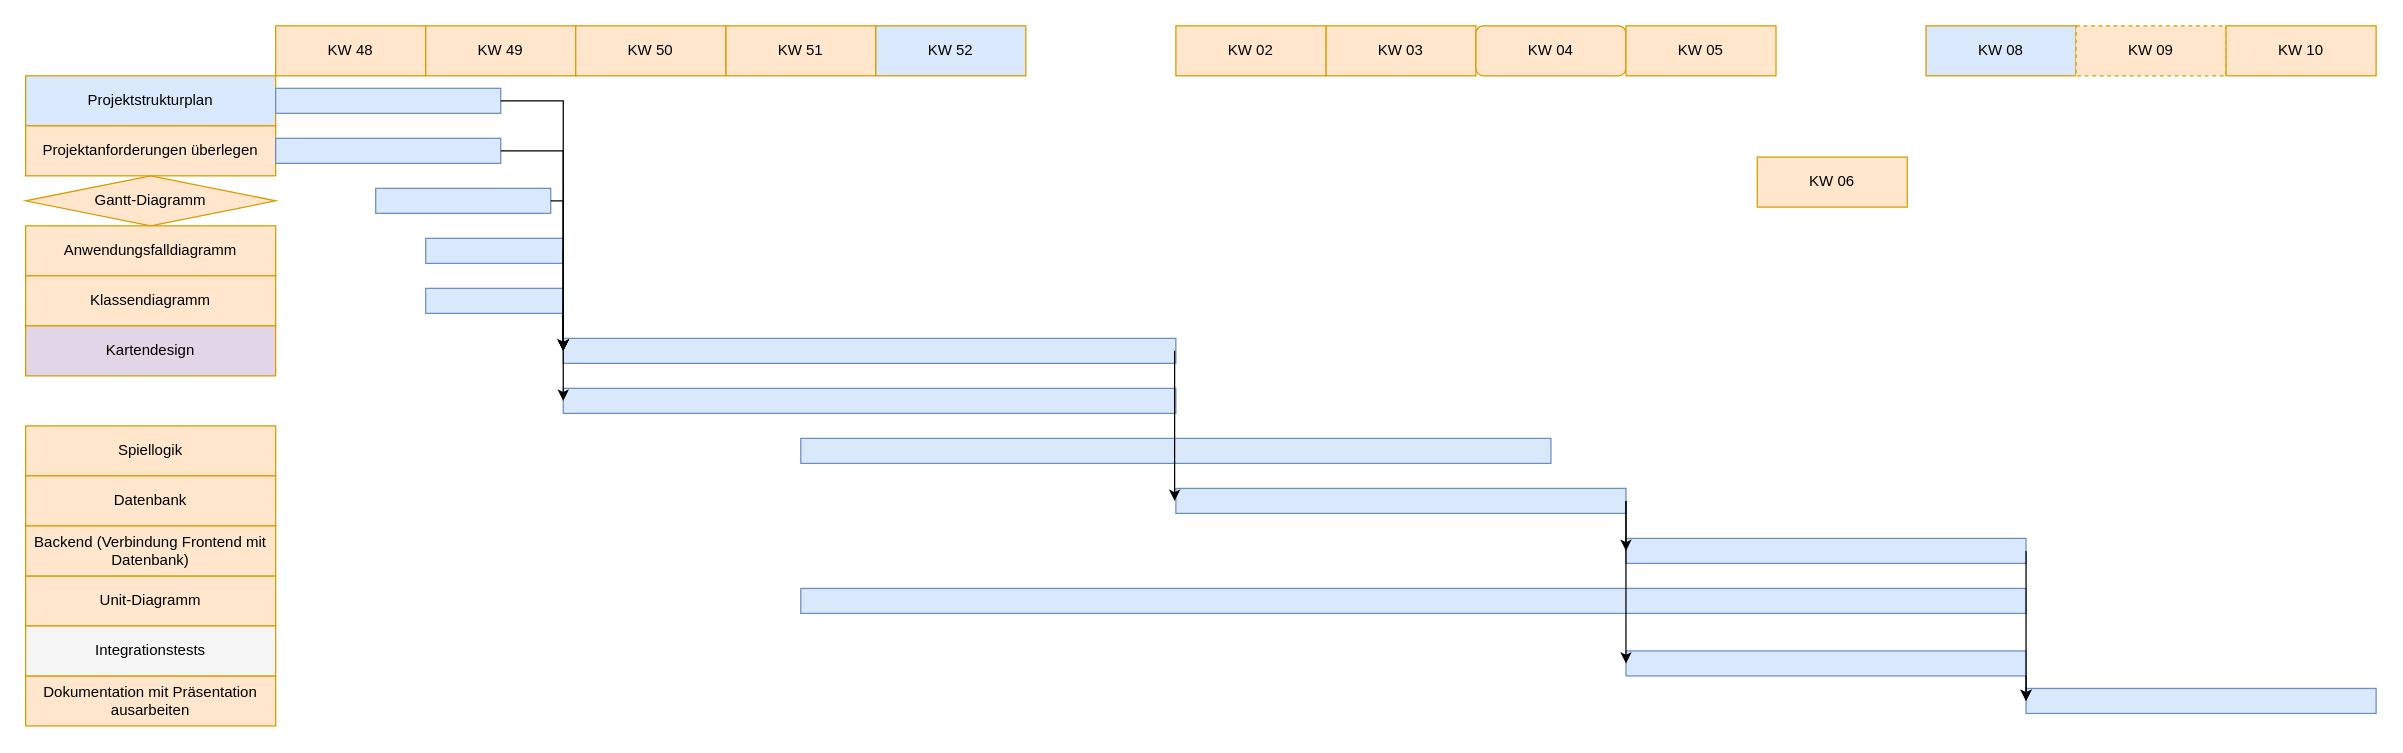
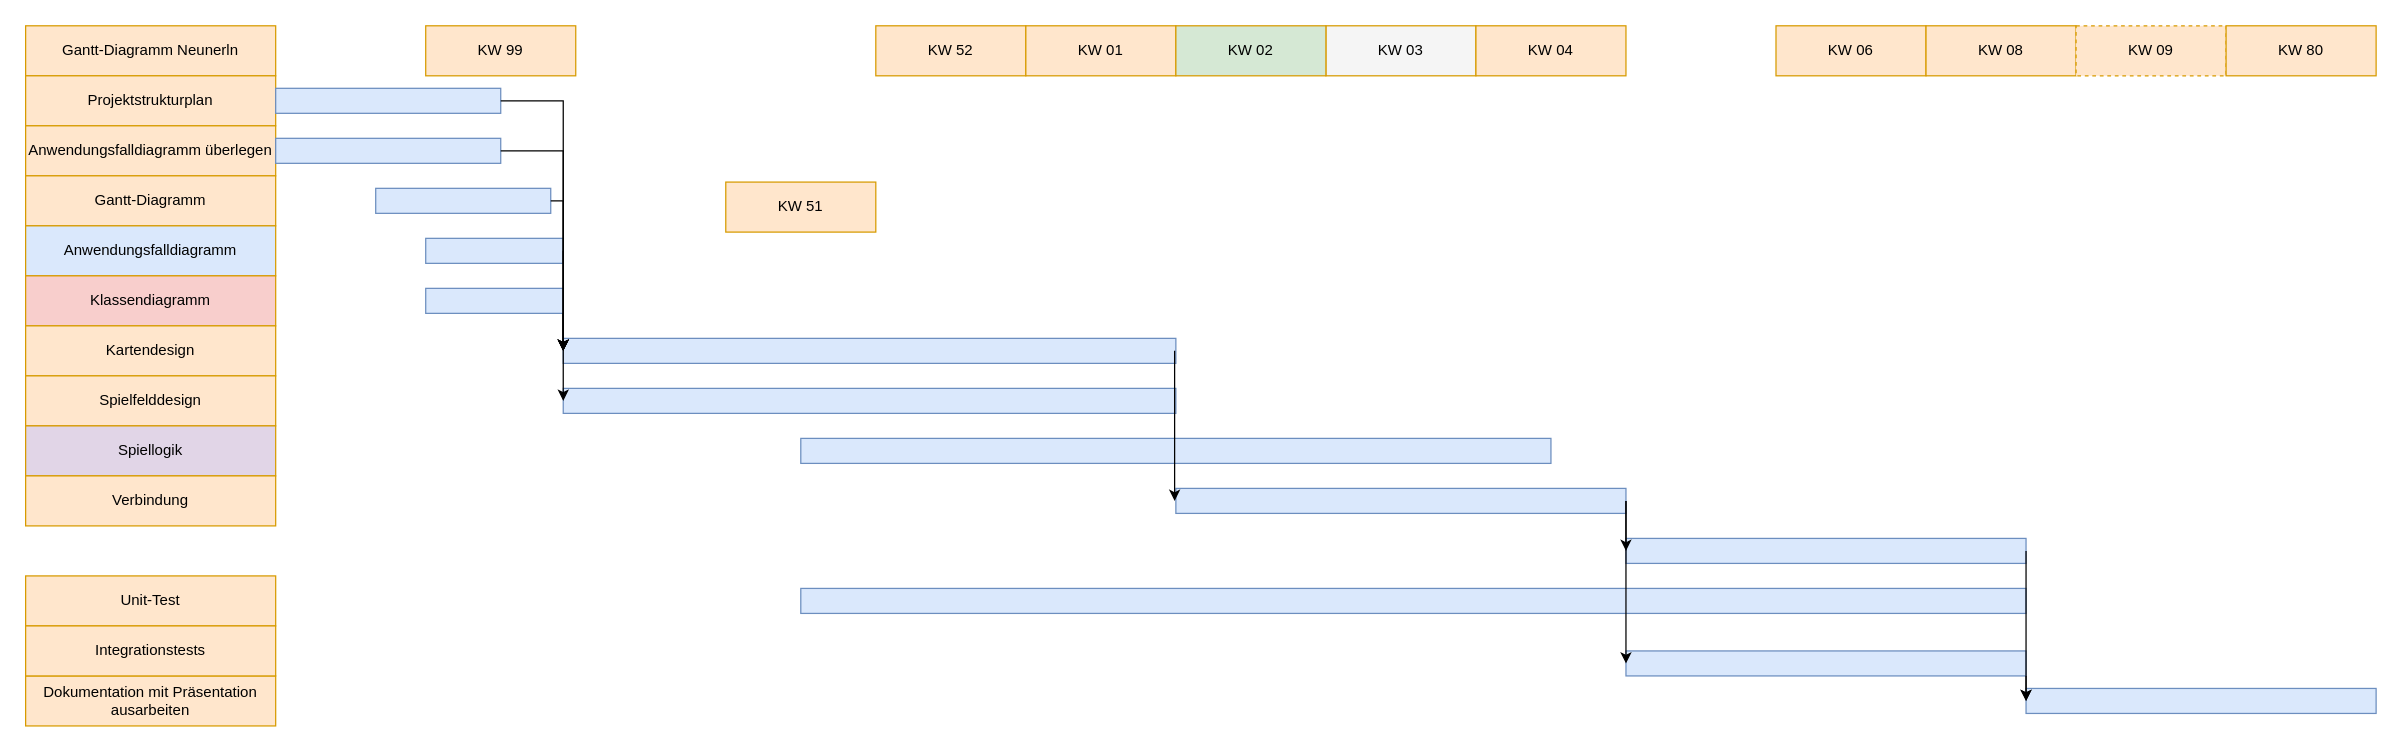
+ <mxCell id="2" value="Gantt-Diagramm Neunerln" style="rounded=0;whiteSpace=wrap;html=1;fillColor=#ffe6cc;strokeColor=#d79b00;" parent="1" vertex="1"><mxGeometry width="200" height="40" as="geometry" x="20" y="20" /></mxCell>
- <mxCell id="21" value="KW 48" style="rounded=0;whiteSpace=wrap;html=1;fillColor=#ffe6cc;strokeColor=#d79b00;" parent="1" vertex="1"><mxGeometry x="220" width="120" height="40" as="geometry" y="20" /></mxCell>
- <mxCell id="22" value="KW 49" style="rounded=0;whiteSpace=wrap;html=1;fillColor=#ffe6cc;strokeColor=#d79b00;" parent="1" vertex="1"><mxGeometry x="340" width="120" height="40" as="geometry" y="20" /></mxCell>
+ <mxCell id="22" value="KW 99" style="rounded=0;whiteSpace=wrap;html=1;fillColor=#ffe6cc;strokeColor=#d79b00;" parent="1" vertex="1"><mxGeometry x="340" width="120" height="40" as="geometry" y="20" /></mxCell>
- <mxCell id="24" value="KW 50" style="rounded=0;whiteSpace=wrap;html=1;fillColor=#ffe6cc;strokeColor=#d79b00;" parent="1" vertex="1"><mxGeometry x="460" width="120" height="40" as="geometry" y="20" /></mxCell>
- <mxCell id="23" value="KW 51" style="rounded=0;whiteSpace=wrap;html=1;fillColor=#ffe6cc;strokeColor=#d79b00;" parent="1" vertex="1"><mxGeometry x="580" width="120" height="40" as="geometry" y="20" /></mxCell>
+ <mxCell id="23" value="KW 51" style="rounded=0;whiteSpace=wrap;html=1;fillColor=#ffe6cc;strokeColor=#d79b00;" parent="1" vertex="1"><mxGeometry x="580" y="145" width="120" height="40" as="geometry" /></mxCell>
- <mxCell id="25" value="KW 52" style="rounded=0;whiteSpace=wrap;html=1;fillColor=#dae8fc;strokeColor=#d79b00;" parent="1" vertex="1"><mxGeometry x="700" width="120" height="40" as="geometry" y="20" /></mxCell>
+ <mxCell id="25" value="KW 52" style="rounded=0;whiteSpace=wrap;html=1;fillColor=#ffe6cc;strokeColor=#d79b00;" parent="1" vertex="1"><mxGeometry x="700" width="120" height="40" as="geometry" y="20" /></mxCell>
+ <mxCell id="26" value="KW 01" style="rounded=0;whiteSpace=wrap;html=1;fillColor=#ffe6cc;strokeColor=#d79b00;" parent="1" vertex="1"><mxGeometry x="820" width="120" height="40" as="geometry" y="20" /></mxCell>
- <mxCell id="28" value="KW 02" style="rounded=0;whiteSpace=wrap;html=1;fillColor=#ffe6cc;strokeColor=#d79b00;" parent="1" vertex="1"><mxGeometry x="940" width="120" height="40" as="geometry" y="20" /></mxCell>
+ <mxCell id="28" value="KW 02" style="rounded=0;whiteSpace=wrap;html=1;fillColor=#d5e8d4;strokeColor=#d79b00;" parent="1" vertex="1"><mxGeometry x="940" width="120" height="40" as="geometry" y="20" /></mxCell>
- <mxCell id="27" value="KW 03" style="rounded=0;whiteSpace=wrap;html=1;fillColor=#ffe6cc;strokeColor=#d79b00;" parent="1" vertex="1"><mxGeometry x="1060" width="120" height="40" as="geometry" y="20" /></mxCell>
+ <mxCell id="27" value="KW 03" style="rounded=0;whiteSpace=wrap;html=1;fillColor=#f5f5f5;strokeColor=#d79b00;" parent="1" vertex="1"><mxGeometry x="1060" width="120" height="40" as="geometry" y="20" /></mxCell>
- <mxCell id="29" value="KW 04" style="whiteSpace=wrap;html=1;fillColor=#ffe6cc;strokeColor=#d79b00;rounded=1;" parent="1" vertex="1"><mxGeometry x="1180" width="120" height="40" as="geometry" y="20" /></mxCell>
+ <mxCell id="29" value="KW 04" style="rounded=0;whiteSpace=wrap;html=1;fillColor=#ffe6cc;strokeColor=#d79b00;" parent="1" vertex="1"><mxGeometry x="1180" width="120" height="40" as="geometry" y="20" /></mxCell>
- <mxCell id="34" value="KW 05" style="rounded=0;whiteSpace=wrap;html=1;fillColor=#ffe6cc;strokeColor=#d79b00;" parent="1" vertex="1"><mxGeometry x="1300" width="120" height="40" as="geometry" y="20" /></mxCell>
- <mxCell id="37" value="KW 08" style="rounded=0;whiteSpace=wrap;html=1;fillColor=#dae8fc;strokeColor=#d79b00;" parent="1" vertex="1"><mxGeometry x="1540" width="120" height="40" as="geometry" y="20" /></mxCell>
+ <mxCell id="37" value="KW 08" style="rounded=0;whiteSpace=wrap;html=1;fillColor=#ffe6cc;strokeColor=#d79b00;" parent="1" vertex="1"><mxGeometry x="1540" width="120" height="40" as="geometry" y="20" /></mxCell>
- <mxCell id="53" value="KW 10" style="rounded=0;whiteSpace=wrap;html=1;fillColor=#ffe6cc;strokeColor=#d79b00;" vertex="1" parent="1"><mxGeometry x="1780" width="120" height="40" as="geometry" y="20" /></mxCell>
+ <mxCell id="53" value="KW 80" style="rounded=0;whiteSpace=wrap;html=1;fillColor=#ffe6cc;strokeColor=#d79b00;" vertex="1" parent="1"><mxGeometry x="1780" width="120" height="40" as="geometry" y="20" /></mxCell>
- <mxCell id="3" value="Projektstrukturplan" style="rounded=0;whiteSpace=wrap;html=1;fillColor=#dae8fc;strokeColor=#d79b00;" parent="1" vertex="1"><mxGeometry y="60" width="200" height="40" as="geometry" x="20" /></mxCell>
+ <mxCell id="3" value="Projektstrukturplan" style="rounded=0;whiteSpace=wrap;html=1;fillColor=#ffe6cc;strokeColor=#d79b00;" parent="1" vertex="1"><mxGeometry y="60" width="200" height="40" as="geometry" x="20" /></mxCell>
- <mxCell id="4" value="Projektanforderungen überlegen" style="rounded=0;whiteSpace=wrap;html=1;fillColor=#ffe6cc;strokeColor=#d79b00;" parent="1" vertex="1"><mxGeometry y="100" width="200" height="40" as="geometry" x="20" /></mxCell>
+ <mxCell id="4" value="Anwendungsfalldiagramm überlegen" style="rounded=0;whiteSpace=wrap;html=1;fillColor=#ffe6cc;strokeColor=#d79b00;" parent="1" vertex="1"><mxGeometry y="100" width="200" height="40" as="geometry" x="20" /></mxCell>
- <mxCell id="35" value="KW 06" style="rounded=0;whiteSpace=wrap;html=1;fillColor=#ffe6cc;strokeColor=#d79b00;" parent="1" vertex="1"><mxGeometry x="1405" y="125" width="120" height="40" as="geometry" /></mxCell>
+ <mxCell id="35" value="KW 06" style="rounded=0;whiteSpace=wrap;html=1;fillColor=#ffe6cc;strokeColor=#d79b00;" parent="1" vertex="1"><mxGeometry x="1420" width="120" height="40" as="geometry" y="20" /></mxCell>
- <mxCell id="5" value="Gantt-Diagramm " style="rhombus;whiteSpace=wrap;html=1;fillColor=#ffe6cc;strokeColor=#d79b00;" parent="1" vertex="1"><mxGeometry y="140" width="200" height="40" as="geometry" x="20" /></mxCell>
+ <mxCell id="5" value="Gantt-Diagramm " style="rounded=0;whiteSpace=wrap;html=1;fillColor=#ffe6cc;strokeColor=#d79b00;" parent="1" vertex="1"><mxGeometry y="140" width="200" height="40" as="geometry" x="20" /></mxCell>
- <mxCell id="6" value="Anwendungsfalldiagramm" style="rounded=0;whiteSpace=wrap;html=1;fillColor=#ffe6cc;strokeColor=#d79b00;" parent="1" vertex="1"><mxGeometry y="180" width="200" height="40" as="geometry" x="20" /></mxCell>
+ <mxCell id="6" value="Anwendungsfalldiagramm" style="rounded=0;whiteSpace=wrap;html=1;fillColor=#dae8fc;strokeColor=#d79b00;" parent="1" vertex="1"><mxGeometry y="180" width="200" height="40" as="geometry" x="20" /></mxCell>
- <mxCell id="7" value="Klassendiagramm" style="rounded=0;whiteSpace=wrap;html=1;fillColor=#ffe6cc;strokeColor=#d79b00;" parent="1" vertex="1"><mxGeometry y="220" width="200" height="40" as="geometry" x="20" /></mxCell>
+ <mxCell id="7" value="Klassendiagramm" style="rounded=0;whiteSpace=wrap;html=1;fillColor=#f8cecc;strokeColor=#d79b00;" parent="1" vertex="1"><mxGeometry y="220" width="200" height="40" as="geometry" x="20" /></mxCell>
- <mxCell id="8" value="Kartendesign" style="rounded=0;whiteSpace=wrap;html=1;fillColor=#e1d5e7;strokeColor=#d79b00;" parent="1" vertex="1"><mxGeometry y="260" width="200" height="40" as="geometry" x="20" /></mxCell>
+ <mxCell id="8" value="Kartendesign" style="rounded=0;whiteSpace=wrap;html=1;fillColor=#ffe6cc;strokeColor=#d79b00;" parent="1" vertex="1"><mxGeometry y="260" width="200" height="40" as="geometry" x="20" /></mxCell>
+ <mxCell id="9" value="Spielfelddesign" style="rounded=0;whiteSpace=wrap;html=1;fillColor=#ffe6cc;strokeColor=#d79b00;" parent="1" vertex="1"><mxGeometry y="300" width="200" height="40" as="geometry" x="20" /></mxCell>
- <mxCell id="10" value="Spiellogik" style="rounded=0;whiteSpace=wrap;html=1;fillColor=#ffe6cc;strokeColor=#d79b00;" parent="1" vertex="1"><mxGeometry y="340" width="200" height="40" as="geometry" x="20" /></mxCell>
+ <mxCell id="10" value="Spiellogik" style="rounded=0;whiteSpace=wrap;html=1;fillColor=#e1d5e7;strokeColor=#d79b00;" parent="1" vertex="1"><mxGeometry y="340" width="200" height="40" as="geometry" x="20" /></mxCell>
- <mxCell id="11" value="Datenbank" style="rounded=0;whiteSpace=wrap;html=1;fillColor=#ffe6cc;strokeColor=#d79b00;" parent="1" vertex="1"><mxGeometry y="380" width="200" height="40" as="geometry" x="20" /></mxCell>
+ <mxCell id="11" value="Verbindung" style="rounded=0;whiteSpace=wrap;html=1;fillColor=#ffe6cc;strokeColor=#d79b00;" parent="1" vertex="1"><mxGeometry y="380" width="200" height="40" as="geometry" x="20" /></mxCell>
- <mxCell id="30" value="Backend (Verbindung Frontend mit Datenbank)" style="rounded=0;whiteSpace=wrap;html=1;fillColor=#ffe6cc;strokeColor=#d79b00;" parent="1" vertex="1"><mxGeometry y="420" width="200" height="40" as="geometry" x="20" /></mxCell>
- <mxCell id="12" value="Unit-Diagramm" style="rounded=0;whiteSpace=wrap;html=1;fillColor=#ffe6cc;strokeColor=#d79b00;" parent="1" vertex="1"><mxGeometry y="460" width="200" height="40" as="geometry" x="20" /></mxCell>
+ <mxCell id="12" value="Unit-Test" style="rounded=0;whiteSpace=wrap;html=1;fillColor=#ffe6cc;strokeColor=#d79b00;" parent="1" vertex="1"><mxGeometry y="460" width="200" height="40" as="geometry" x="20" /></mxCell>
- <mxCell id="38" value="Integrationstests" style="rounded=0;whiteSpace=wrap;html=1;fillColor=#f5f5f5;strokeColor=#d79b00;" parent="1" vertex="1"><mxGeometry y="500" width="200" height="40" as="geometry" x="20" /></mxCell>
+ <mxCell id="38" value="Integrationstests" style="rounded=0;whiteSpace=wrap;html=1;fillColor=#ffe6cc;strokeColor=#d79b00;" parent="1" vertex="1"><mxGeometry y="500" width="200" height="40" as="geometry" x="20" /></mxCell>
